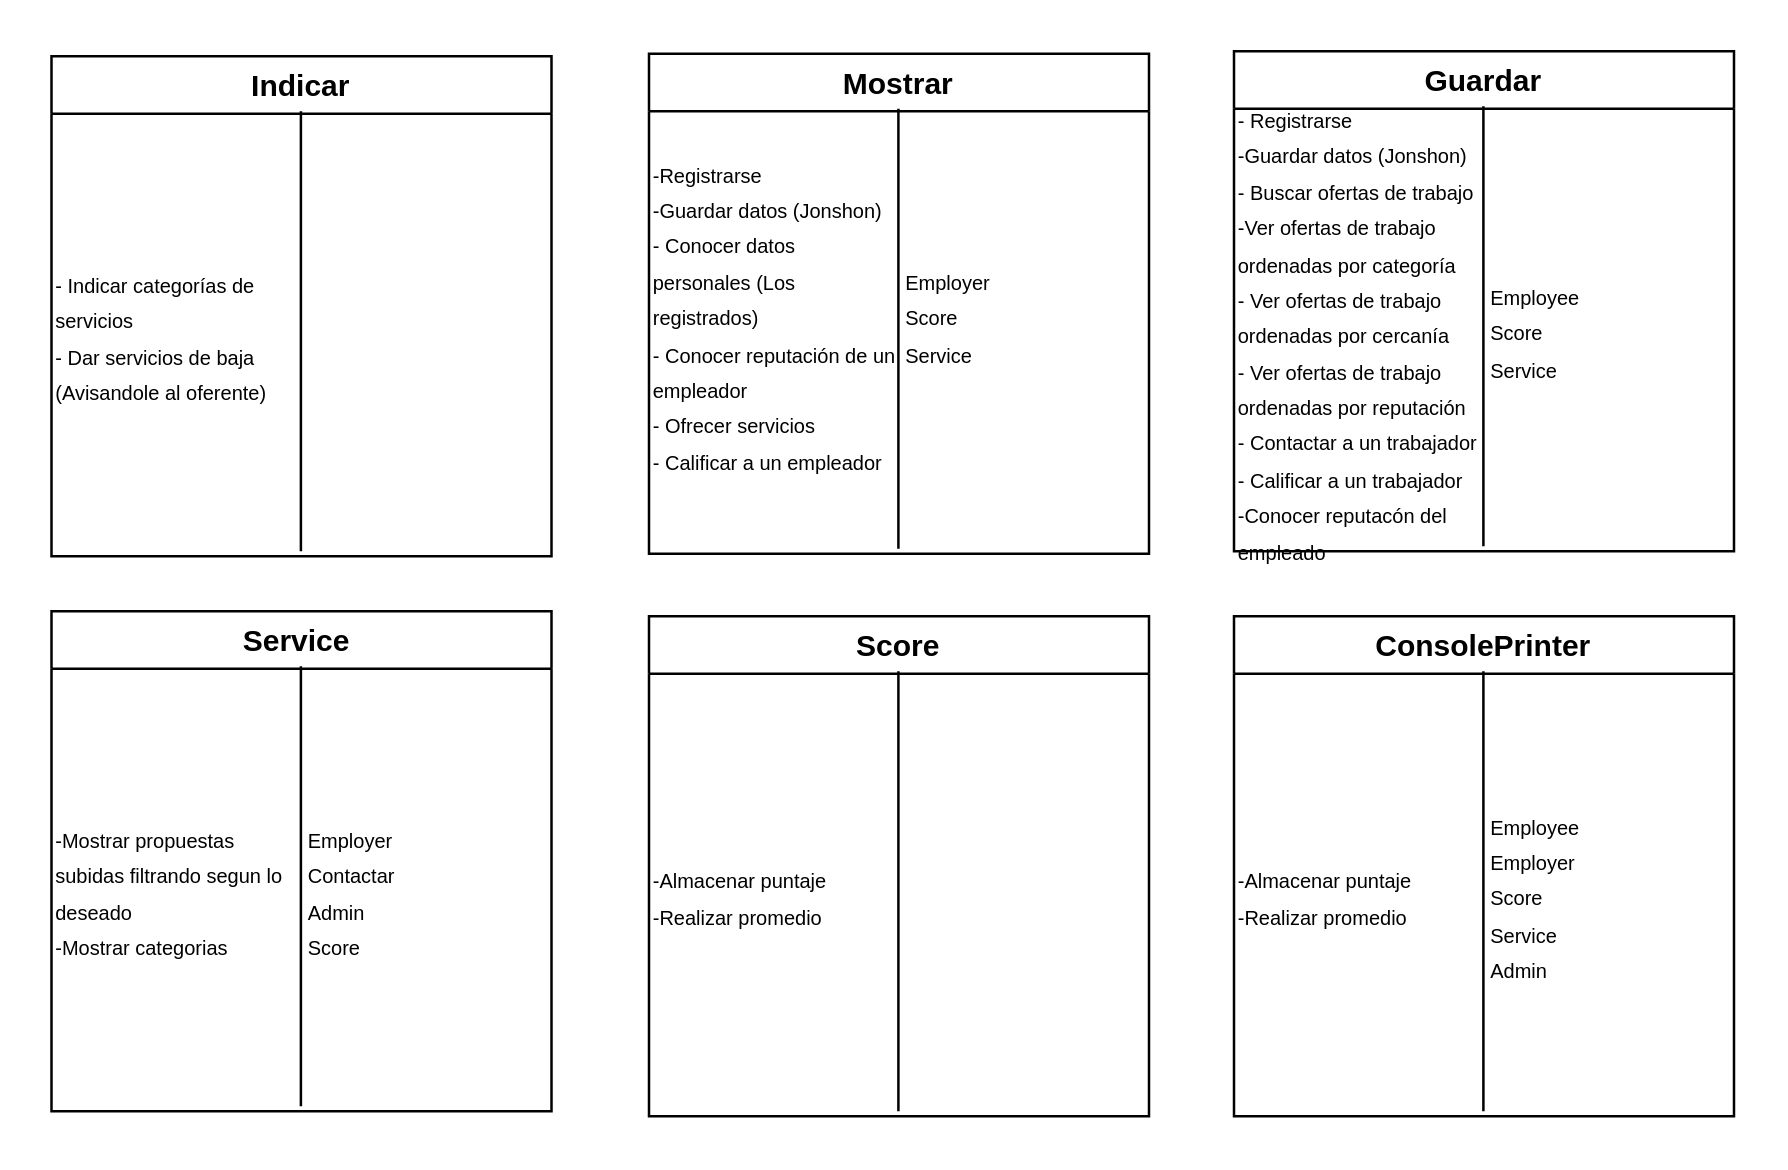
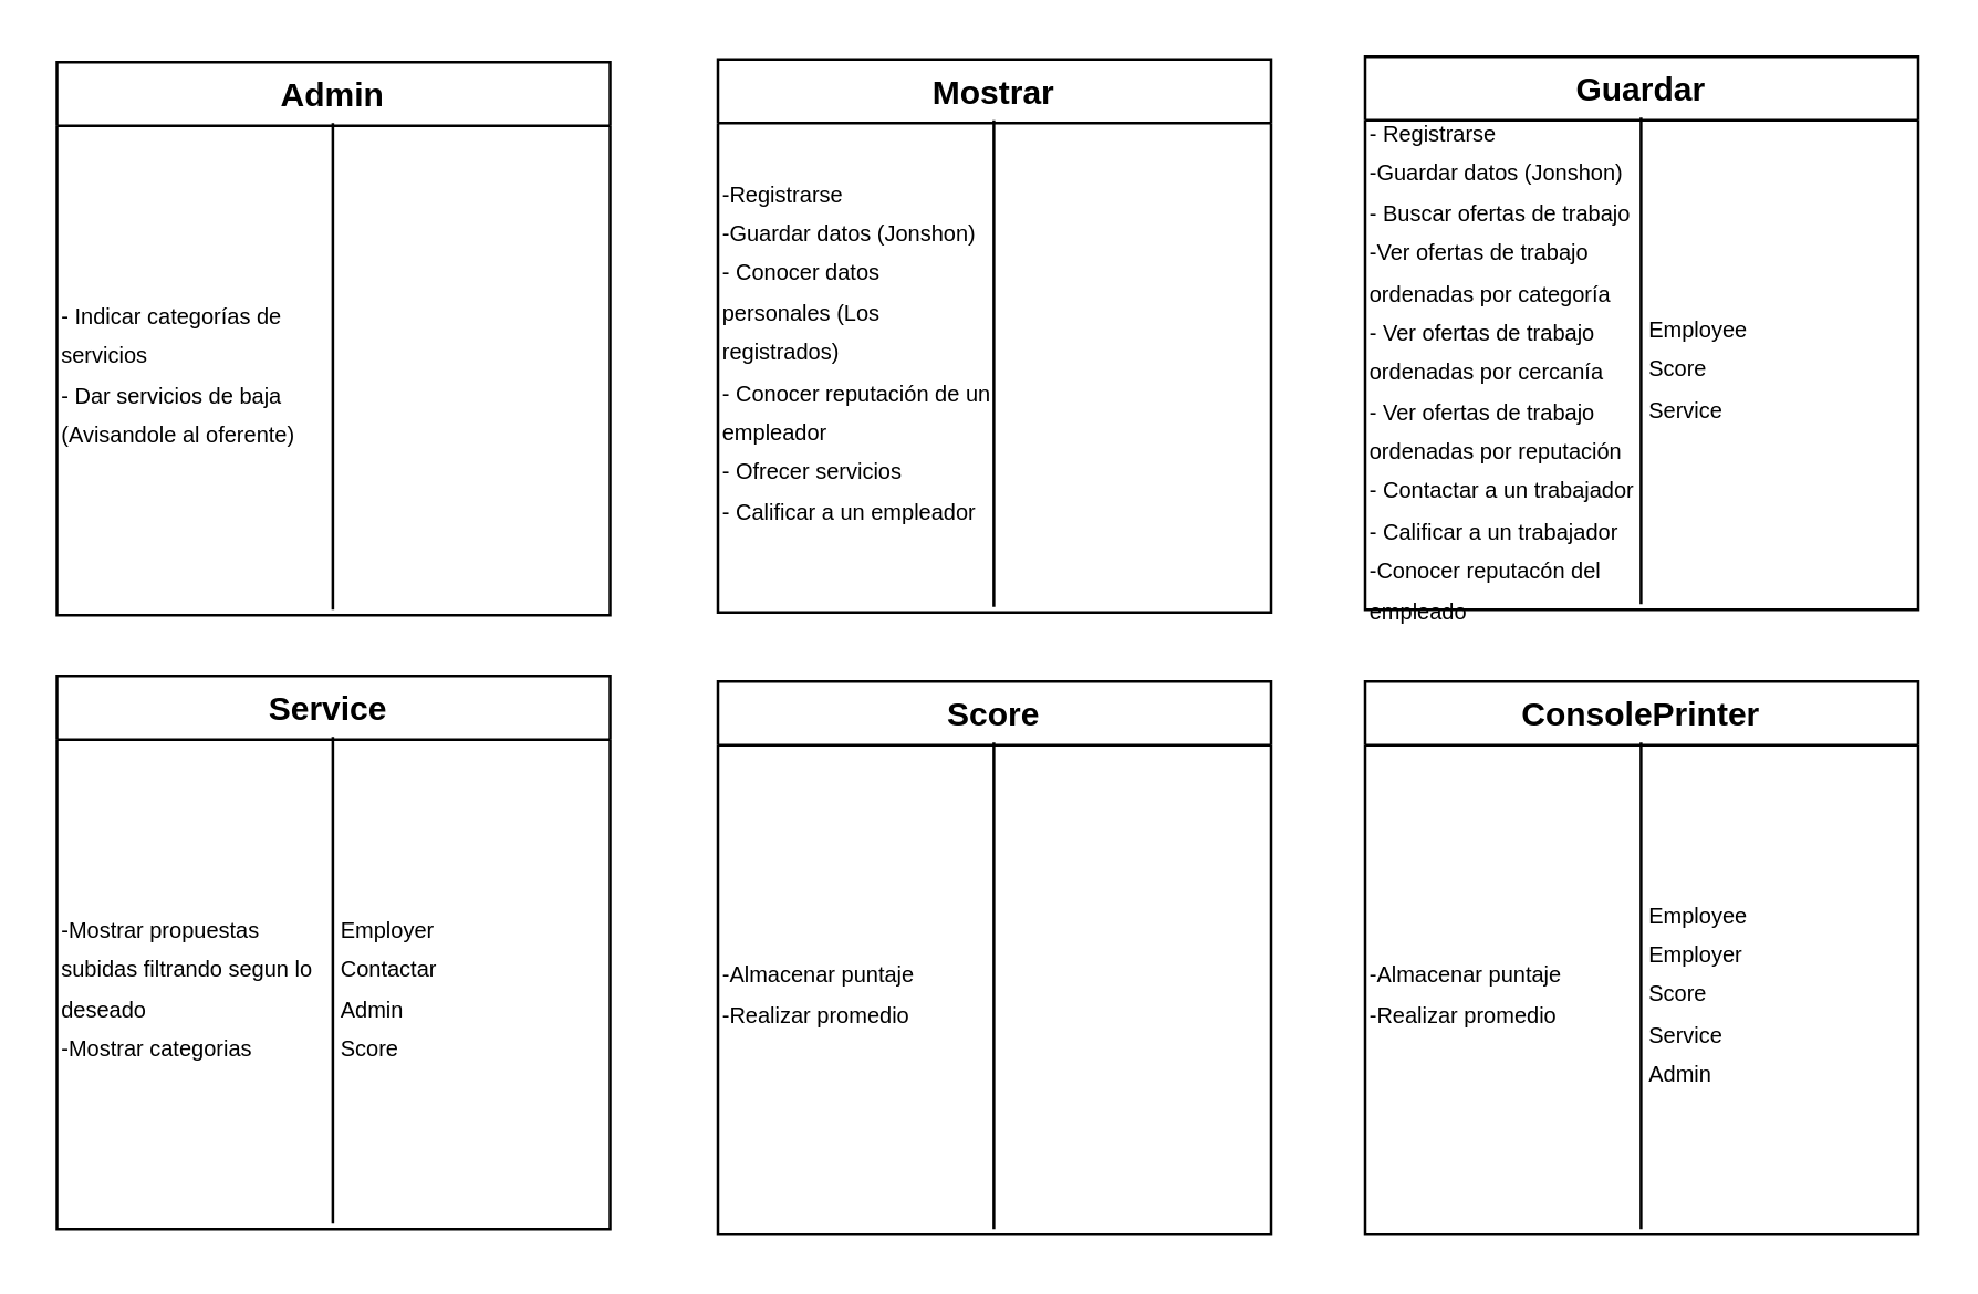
- <mxCell id="2" value="Indicar" style="swimlane;" parent="1" vertex="1"><mxGeometry x="20" y="22" width="200" height="200" as="geometry"><mxRectangle x="75" y="59" width="72" height="26" as="alternateBounds" /></mxGeometry></mxCell>
+ <mxCell id="2" value="Admin" style="swimlane;" parent="1" vertex="1"><mxGeometry x="20" y="22" width="200" height="200" as="geometry"><mxRectangle x="75" y="59" width="72" height="26" as="alternateBounds" /></mxGeometry></mxCell>
- <mxCell id="8" value="&lt;span style=&quot;font-size: 8px&quot;&gt;Employer&lt;br&gt;Score&lt;br&gt;Service&lt;br&gt;&lt;br&gt;&lt;/span&gt;" style="text;html=1;strokeColor=none;fillColor=none;align=left;verticalAlign=middle;whiteSpace=wrap;rounded=0;" parent="5" vertex="1"><mxGeometry x="101" y="24" width="99" height="176" as="geometry" /></mxCell>
